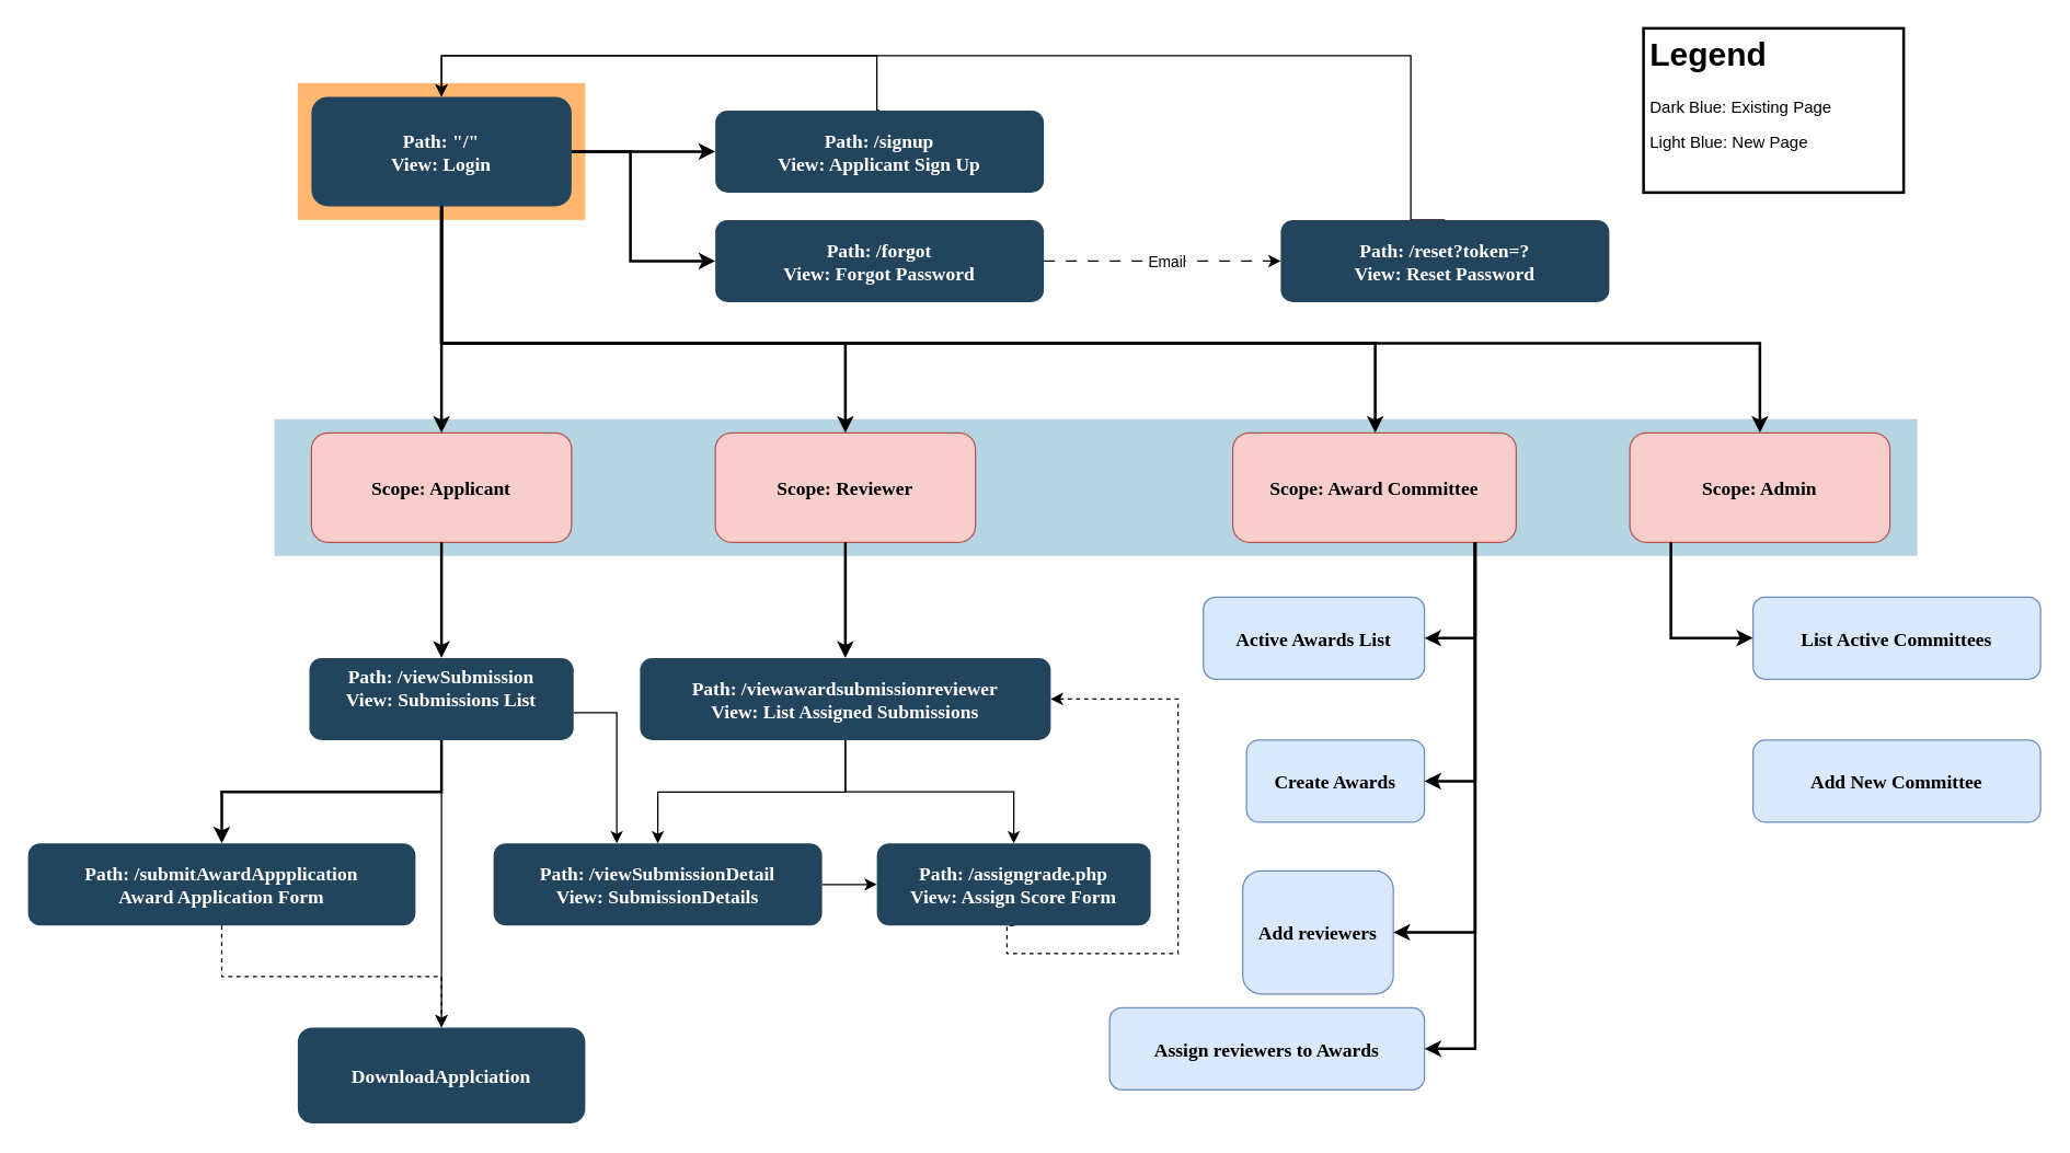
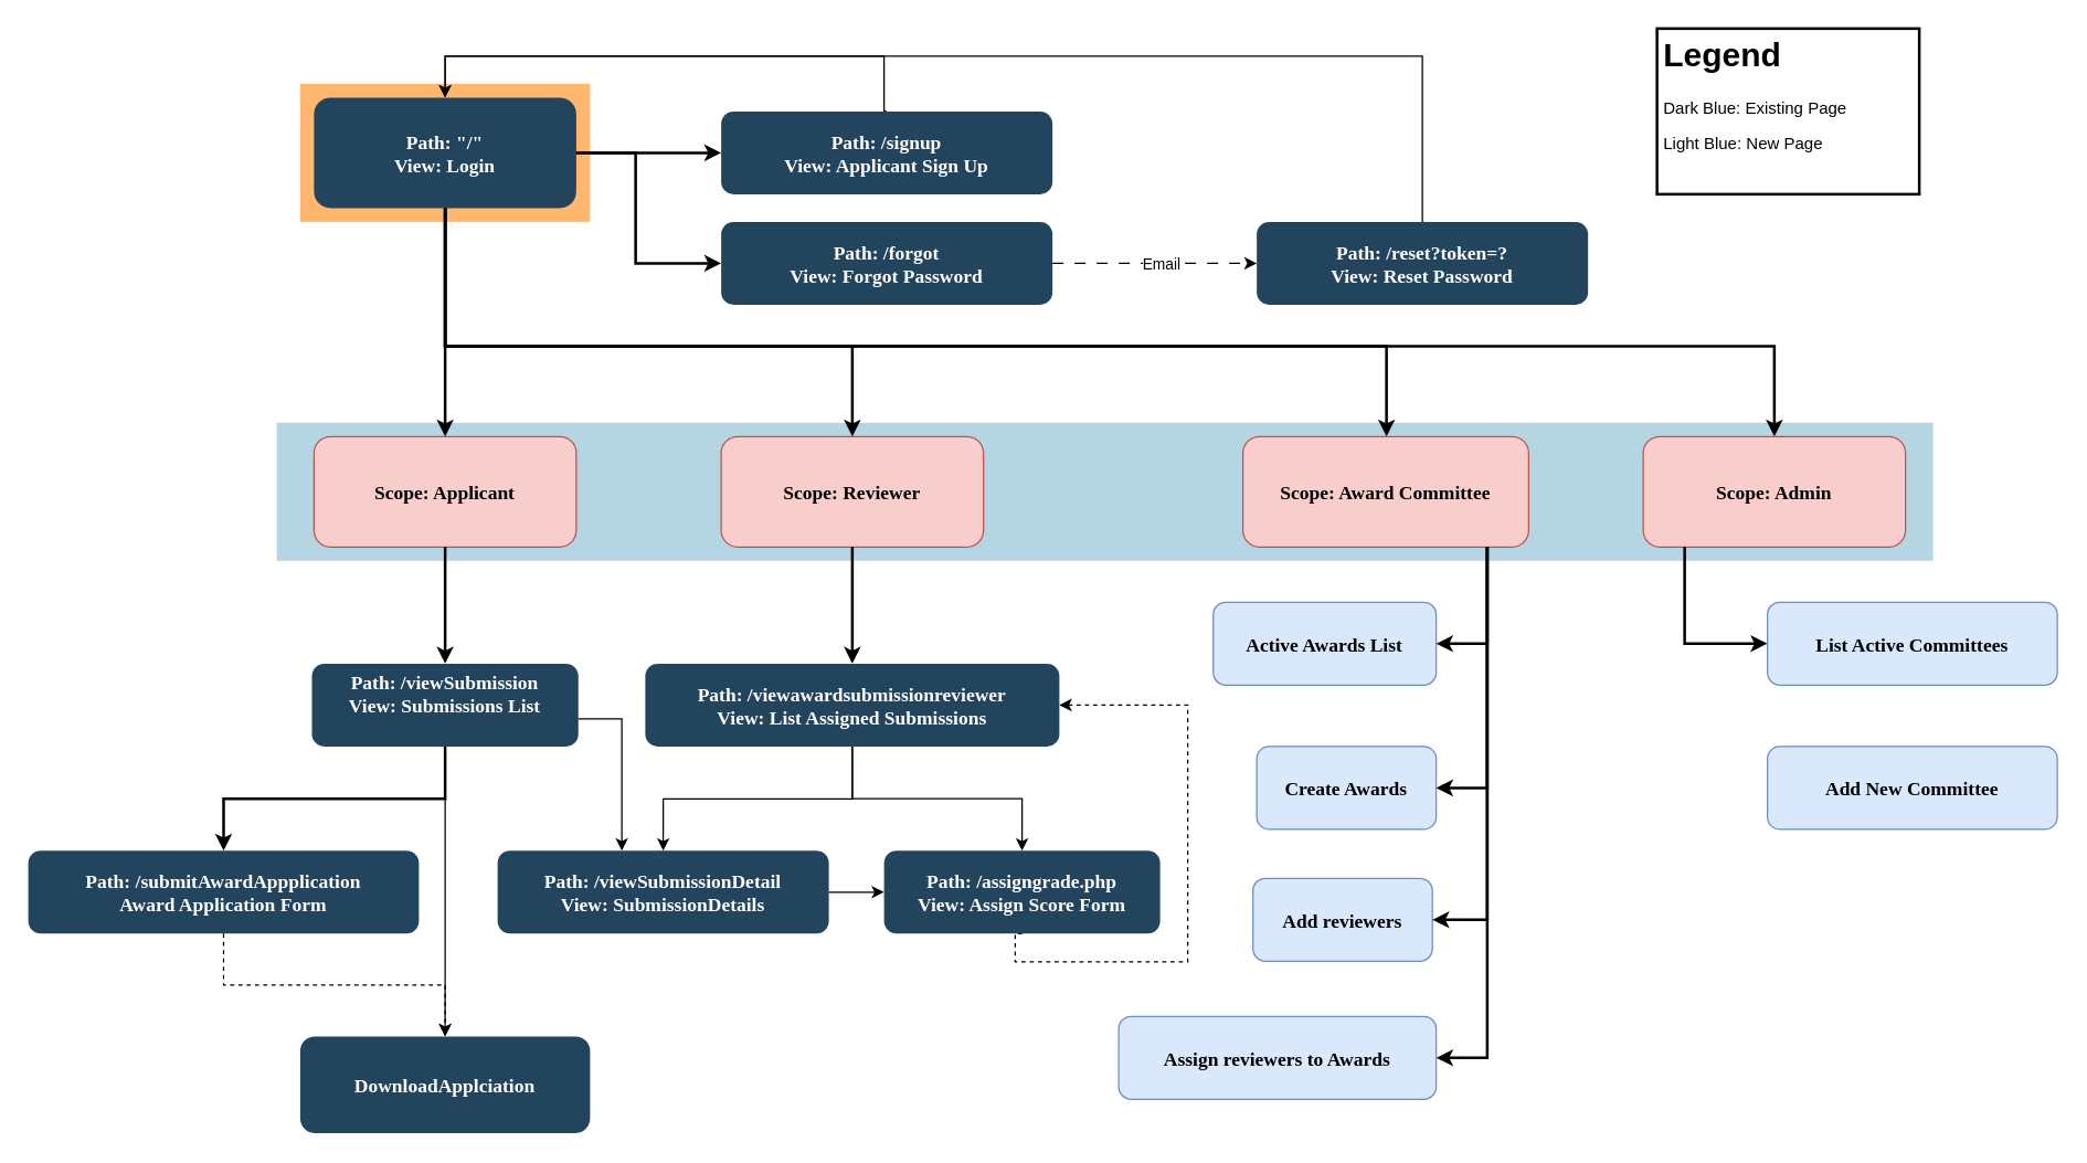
- <mxCell id="40" value="Path: /reset?token=?&#10;View: Reset Password" style="rounded=1;fillColor=#23445D;gradientColor=none;strokeColor=none;fontColor=#FFFFFF;fontStyle=1;fontFamily=Tahoma;fontSize=14" vertex="1" parent="1"><mxGeometry x="935" y="160" width="240" height="60" as="geometry" /></mxCell>
+ <mxCell id="40" value="Path: /reset?token=?&#10;View: Reset Password" style="rounded=1;fillColor=#23445D;gradientColor=none;strokeColor=none;fontColor=#FFFFFF;fontStyle=1;fontFamily=Tahoma;fontSize=14" vertex="1" parent="1"><mxGeometry x="910" y="160" width="240" height="60" as="geometry" /></mxCell>
- <mxCell id="28" value="Add reviewers" style="rounded=1;fillColor=#dae8fc;strokeColor=#6c8ebf;fontStyle=1;fontFamily=Tahoma;fontSize=14" parent="1" vertex="1"><mxGeometry x="907.25" y="635.5" width="110" height="90" as="geometry" /></mxCell>
+ <mxCell id="28" value="Add reviewers" style="rounded=1;fillColor=#dae8fc;strokeColor=#6c8ebf;fontStyle=1;fontFamily=Tahoma;fontSize=14" parent="1" vertex="1"><mxGeometry x="907.25" y="635.5" width="130" height="60" as="geometry" /></mxCell>
